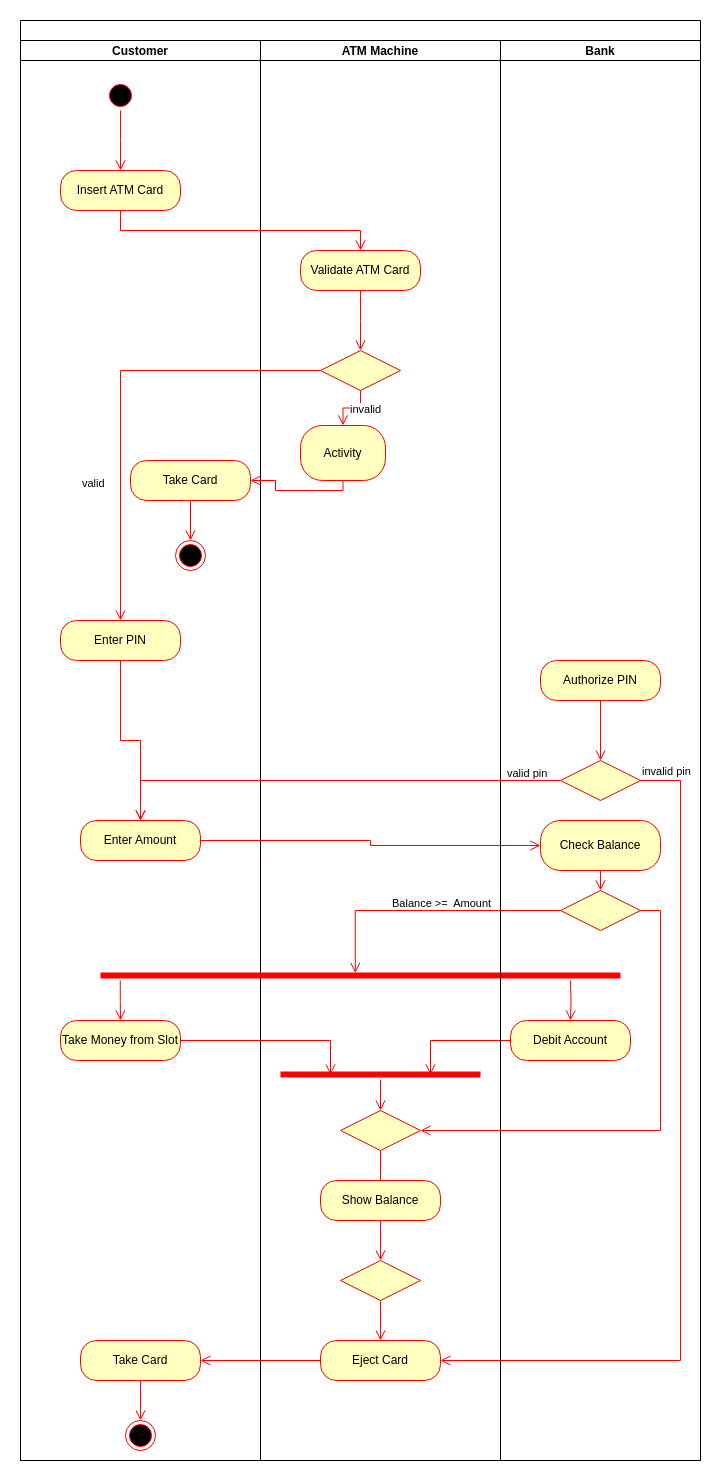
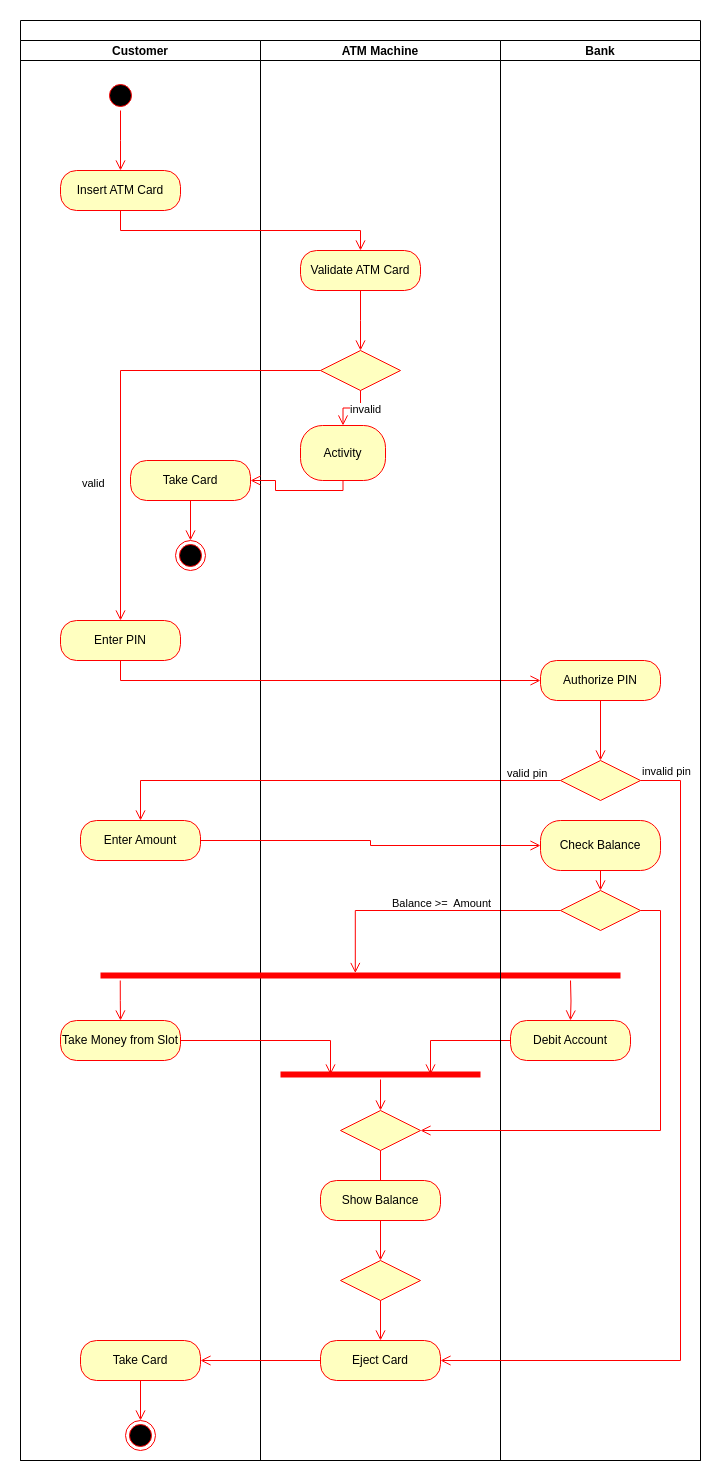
- <mxCell id="35" value="" style="edgeStyle=orthogonalEdgeStyle;html=1;verticalAlign=bottom;endArrow=open;endSize=8;strokeColor=#ff0000;rounded=0;exitX=0.5;exitY=1;exitDx=0;exitDy=0;" edge="1" source="10" parent="2" target="11"><mxGeometry relative="1" as="geometry"><mxPoint x="120" y="790" as="targetPoint" /></mxGeometry></mxCell>
+ <mxCell id="35" value="" style="edgeStyle=orthogonalEdgeStyle;html=1;verticalAlign=bottom;endArrow=open;endSize=8;strokeColor=#ff0000;rounded=0;exitX=0.5;exitY=1;exitDx=0;exitDy=0;entryX=0;entryY=0.5;entryDx=0;entryDy=0;" edge="1" source="10" parent="2" target="44"><mxGeometry relative="1" as="geometry"><mxPoint x="120" y="790" as="targetPoint" /></mxGeometry></mxCell>
